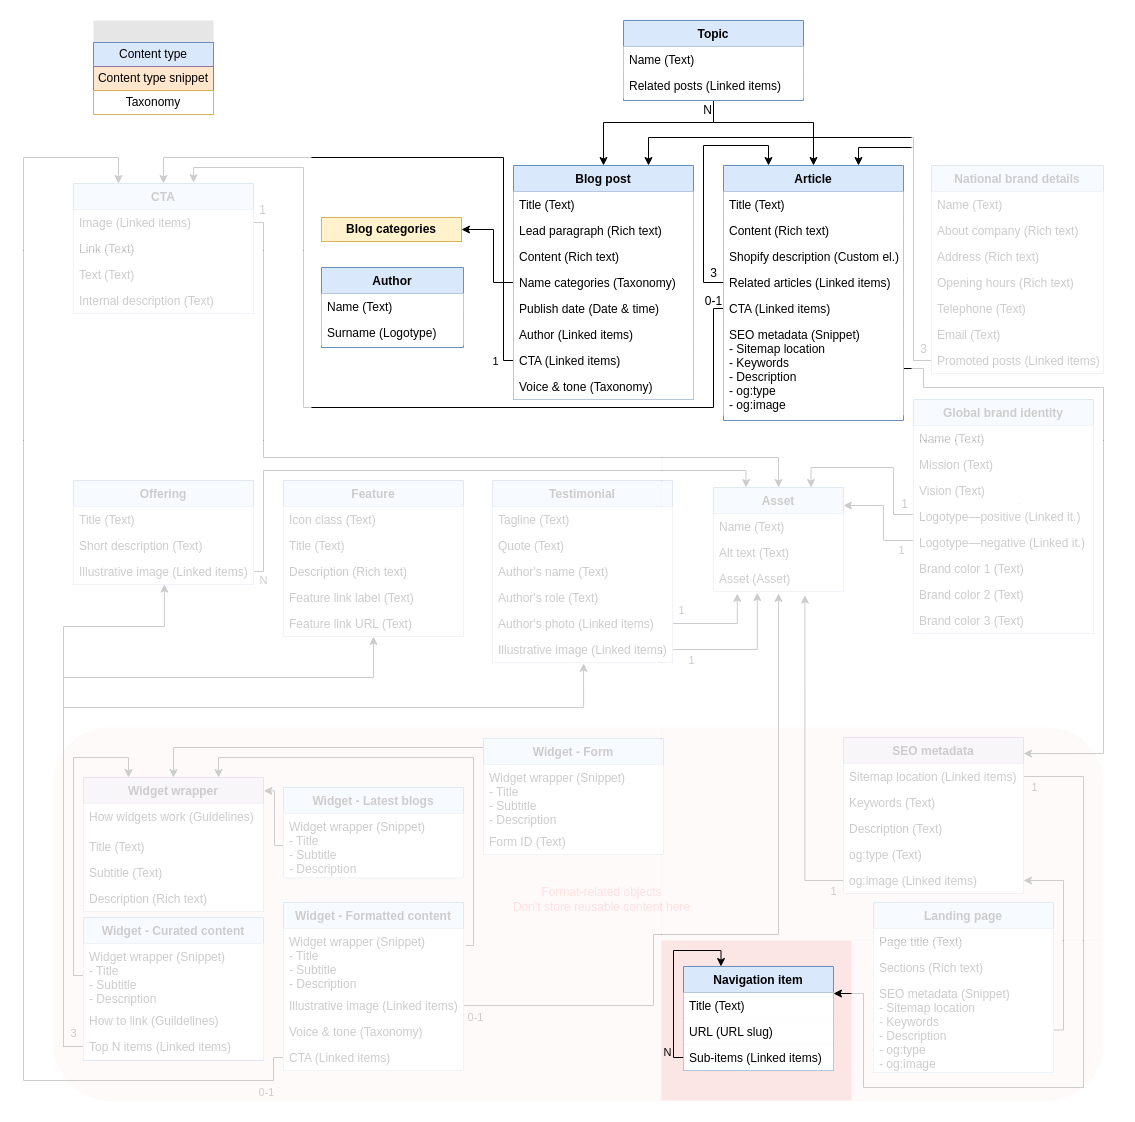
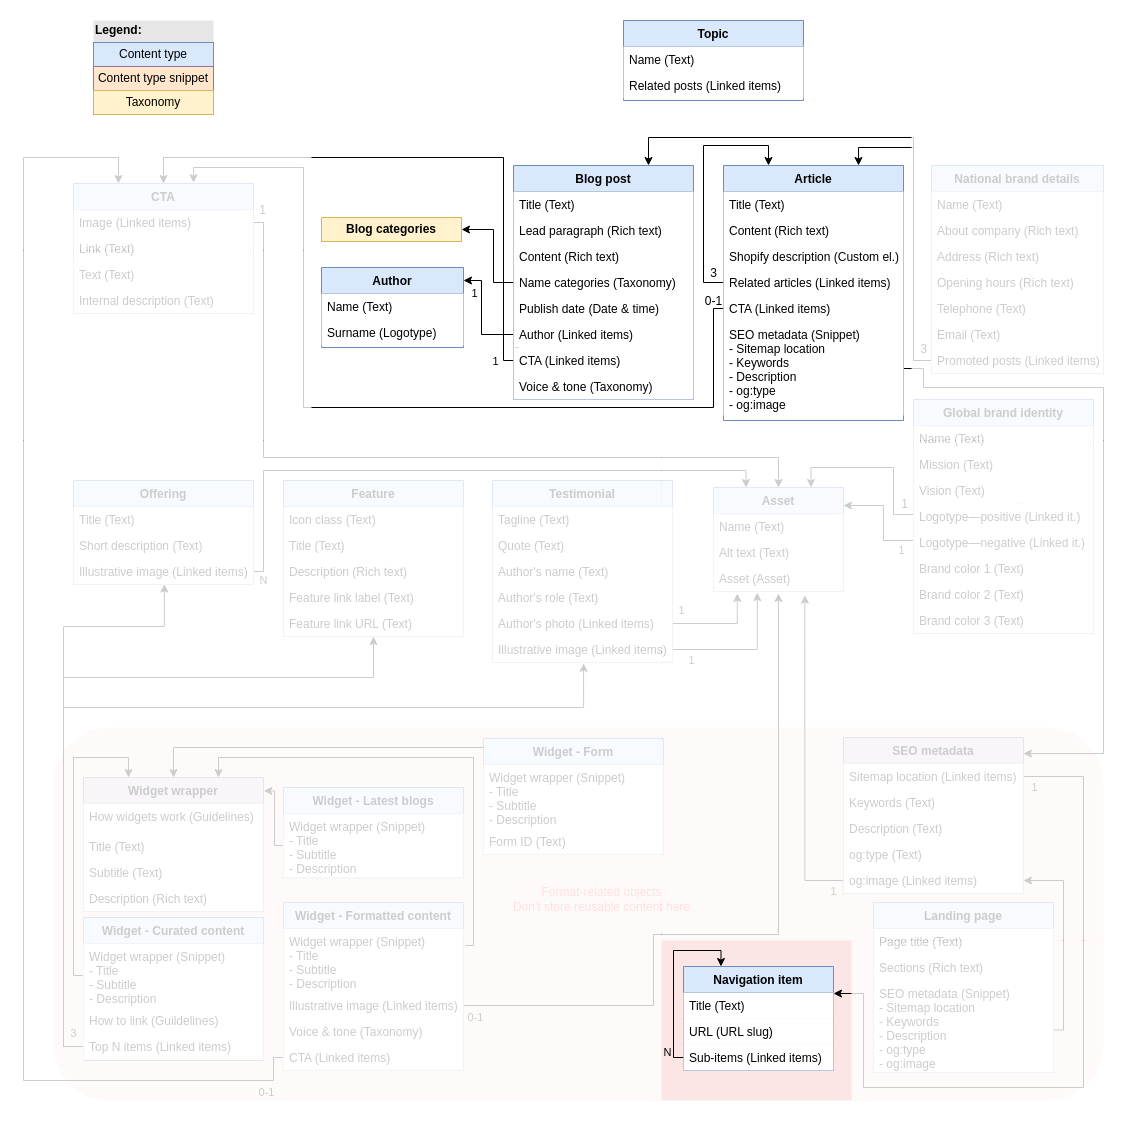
+ <mxCell id="21" value="&lt;b&gt;Legend:&lt;/b&gt;" style="text;html=1;strokeColor=none;fillColor=none;align=left;verticalAlign=middle;whiteSpace=wrap;rounded=0;" parent="20" vertex="1"><mxGeometry width="40" height="20" as="geometry" /></mxCell>
- <mxCell id="24" value="Taxonomy" style="rounded=0;whiteSpace=wrap;html=1;strokeColor=#d6b656;strokeWidth=1;fillColor=#ffffff;" parent="20" vertex="1"><mxGeometry y="70" width="120" height="24" as="geometry" /></mxCell>
+ <mxCell id="24" value="Taxonomy" style="rounded=0;whiteSpace=wrap;html=1;strokeColor=#d6b656;strokeWidth=1;fillColor=#fff2cc;" parent="20" vertex="1"><mxGeometry y="70" width="120" height="24" as="geometry" /></mxCell>
- <mxCell id="17" style="edgeStyle=orthogonalEdgeStyle;rounded=0;orthogonalLoop=1;jettySize=auto;html=1;exitX=0.5;exitY=1;exitDx=0;exitDy=0;entryX=0.5;entryY=0;entryDx=0;entryDy=0;" parent="1" source="62" target="74" edge="1"><mxGeometry relative="1" as="geometry"><Array as="points"><mxPoint x="713" y="122" /><mxPoint x="603" y="122" /></Array></mxGeometry></mxCell>
- <mxCell id="18" value="N" style="text;html=1;align=center;verticalAlign=middle;resizable=0;points=[];" parent="17" vertex="1" connectable="0"><mxGeometry x="-0.002" y="2" relative="1" as="geometry"><mxPoint x="58.5" y="-15" as="offset" /></mxGeometry></mxCell>
- <mxCell id="19" style="edgeStyle=orthogonalEdgeStyle;rounded=0;orthogonalLoop=1;jettySize=auto;html=1;exitX=0.5;exitY=1;exitDx=0;exitDy=0;entryX=0.5;entryY=0;entryDx=0;entryDy=0;" parent="1" source="62" target="65" edge="1"><mxGeometry relative="1" as="geometry"><Array as="points"><mxPoint x="713" y="122" /><mxPoint x="813" y="122" /></Array></mxGeometry></mxCell>
+ <mxCell id="3" value="1" style="edgeStyle=orthogonalEdgeStyle;rounded=0;orthogonalLoop=1;jettySize=auto;html=1;exitX=0;exitY=0.5;exitDx=0;exitDy=0;entryX=1;entryY=0.162;entryDx=0;entryDy=0;entryPerimeter=0;" parent="1" source="80" target="139" edge="1"><mxGeometry x="0.404" y="7" relative="1" as="geometry"><Array as="points"><mxPoint x="481" y="334" /><mxPoint x="481" y="280" /></Array><mxPoint x="466" y="283" as="targetPoint" /><mxPoint as="offset" /></mxGeometry></mxCell>
+ <mxCell id="4" value="1" style="text;html=1;align=center;verticalAlign=middle;resizable=0;points=[];" parent="3" vertex="1" connectable="0"><mxGeometry x="-0.88" y="29" relative="1" as="geometry"><mxPoint x="9" y="-13" as="offset" /></mxGeometry></mxCell>
